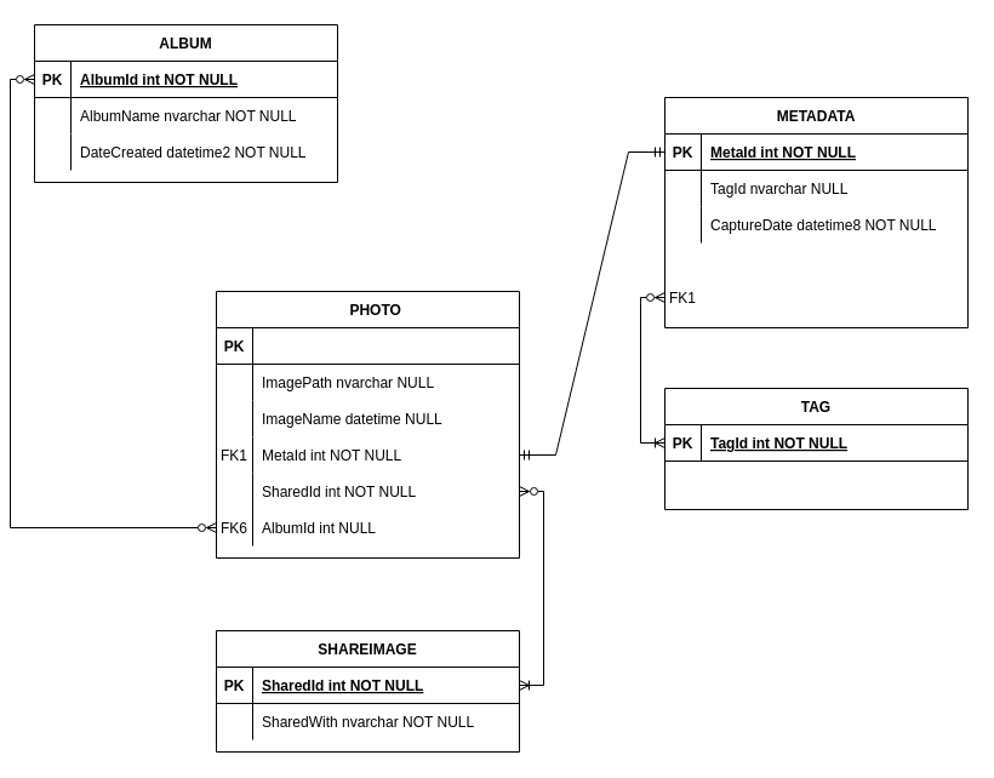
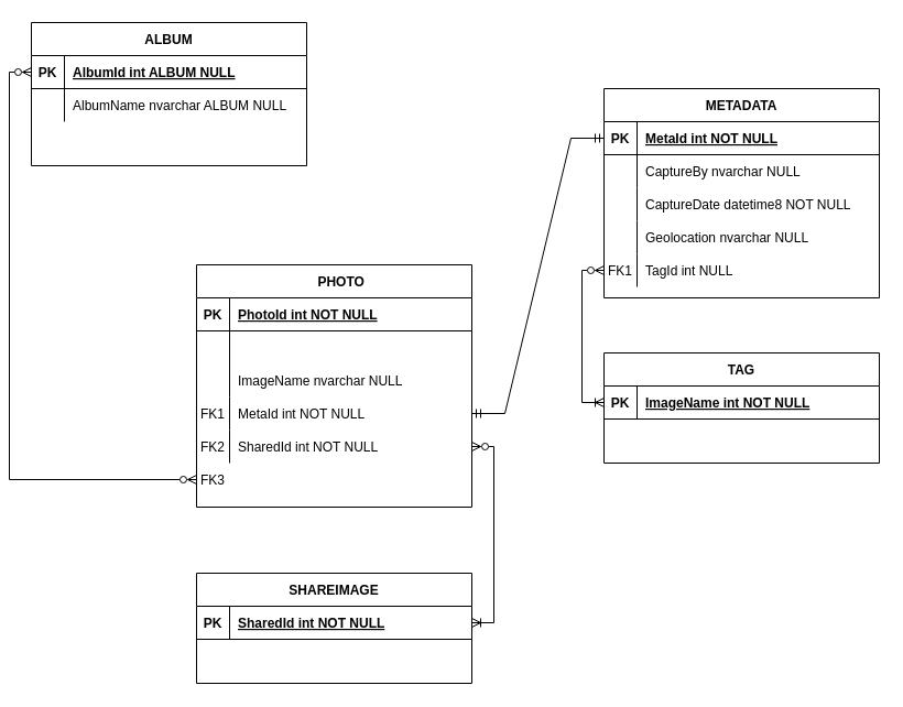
- <mxCell id="40" value="AlbumId int NOT NULL " style="shape=partialRectangle;overflow=hidden;connectable=0;fillColor=none;top=0;left=0;bottom=0;right=0;align=left;spacingLeft=6;fontStyle=5;" parent="38" vertex="1"><mxGeometry x="30" width="220" height="30" as="geometry"><mxRectangle width="220" height="30" as="alternateBounds" /></mxGeometry></mxCell>
+ <mxCell id="40" value="AlbumId int ALBUM NULL " style="shape=partialRectangle;overflow=hidden;connectable=0;fillColor=none;top=0;left=0;bottom=0;right=0;align=left;spacingLeft=6;fontStyle=5;" parent="38" vertex="1"><mxGeometry x="30" width="220" height="30" as="geometry"><mxRectangle width="220" height="30" as="alternateBounds" /></mxGeometry></mxCell>
- <mxCell id="43" value="AlbumName nvarchar NOT NULL" style="shape=partialRectangle;overflow=hidden;connectable=0;fillColor=none;top=0;left=0;bottom=0;right=0;align=left;spacingLeft=6;" parent="41" vertex="1"><mxGeometry x="30" width="220" height="30" as="geometry"><mxRectangle width="220" height="30" as="alternateBounds" /></mxGeometry></mxCell>
+ <mxCell id="43" value="AlbumName nvarchar ALBUM NULL" style="shape=partialRectangle;overflow=hidden;connectable=0;fillColor=none;top=0;left=0;bottom=0;right=0;align=left;spacingLeft=6;" parent="41" vertex="1"><mxGeometry x="30" width="220" height="30" as="geometry"><mxRectangle width="220" height="30" as="alternateBounds" /></mxGeometry></mxCell>
- <mxCell id="46" value="DateCreated datetime2 NOT NULL" style="shape=partialRectangle;overflow=hidden;connectable=0;fillColor=none;top=0;left=0;bottom=0;right=0;align=left;spacingLeft=6;" vertex="1" parent="44"><mxGeometry x="30" width="220" height="30" as="geometry"><mxRectangle width="220" height="30" as="alternateBounds" /></mxGeometry></mxCell>
- <mxCell id="27" value="TagId nvarchar NULL" style="shape=partialRectangle;overflow=hidden;connectable=0;fillColor=none;top=0;left=0;bottom=0;right=0;align=left;spacingLeft=6;" parent="25" vertex="1"><mxGeometry x="30" width="220" height="30" as="geometry"><mxRectangle width="220" height="30" as="alternateBounds" /></mxGeometry></mxCell>
+ <mxCell id="27" value="CaptureBy nvarchar NULL" style="shape=partialRectangle;overflow=hidden;connectable=0;fillColor=none;top=0;left=0;bottom=0;right=0;align=left;spacingLeft=6;" parent="25" vertex="1"><mxGeometry x="30" width="220" height="30" as="geometry"><mxRectangle width="220" height="30" as="alternateBounds" /></mxGeometry></mxCell>
+ <mxCell id="33" value="Geolocation nvarchar NULL" style="shape=partialRectangle;overflow=hidden;connectable=0;fillColor=none;top=0;left=0;bottom=0;right=0;align=left;spacingLeft=6;" vertex="1" parent="31"><mxGeometry x="30" width="220" height="30" as="geometry"><mxRectangle width="220" height="30" as="alternateBounds" /></mxGeometry></mxCell>
+ <mxCell id="36" value="TagId int NULL" style="shape=partialRectangle;overflow=hidden;connectable=0;fillColor=none;top=0;left=0;bottom=0;right=0;align=left;spacingLeft=6;" vertex="1" parent="34"><mxGeometry x="30" width="220" height="30" as="geometry"><mxRectangle width="220" height="30" as="alternateBounds" /></mxGeometry></mxCell>
+ <mxCell id="5" value="PhotoId int NOT NULL" style="shape=partialRectangle;overflow=hidden;connectable=0;fillColor=none;top=0;left=0;bottom=0;right=0;align=left;spacingLeft=6;fontStyle=5;" parent="3" vertex="1"><mxGeometry x="30" width="220" height="30" as="geometry"><mxRectangle width="220" height="30" as="alternateBounds" /></mxGeometry></mxCell>
- <mxCell id="8" value="ImagePath nvarchar NULL" style="shape=partialRectangle;overflow=hidden;connectable=0;fillColor=none;top=0;left=0;bottom=0;right=0;align=left;spacingLeft=6;" parent="6" vertex="1"><mxGeometry x="30" width="220" height="30" as="geometry"><mxRectangle width="220" height="30" as="alternateBounds" /></mxGeometry></mxCell>
- <mxCell id="11" value="ImageName datetime NULL" style="shape=partialRectangle;overflow=hidden;connectable=0;fillColor=none;top=0;left=0;bottom=0;right=0;align=left;spacingLeft=6;" parent="9" vertex="1"><mxGeometry x="30" width="220" height="30" as="geometry"><mxRectangle width="220" height="30" as="alternateBounds" /></mxGeometry></mxCell>
+ <mxCell id="11" value="ImageName nvarchar NULL" style="shape=partialRectangle;overflow=hidden;connectable=0;fillColor=none;top=0;left=0;bottom=0;right=0;align=left;spacingLeft=6;" parent="9" vertex="1"><mxGeometry x="30" width="220" height="30" as="geometry"><mxRectangle width="220" height="30" as="alternateBounds" /></mxGeometry></mxCell>
- <mxCell id="57" value="TagId int NOT NULL " style="shape=partialRectangle;overflow=hidden;connectable=0;fillColor=none;top=0;left=0;bottom=0;right=0;align=left;spacingLeft=6;fontStyle=5;" vertex="1" parent="55"><mxGeometry x="30" width="220" height="30" as="geometry"><mxRectangle width="220" height="30" as="alternateBounds" /></mxGeometry></mxCell>
+ <mxCell id="57" value="ImageName int NOT NULL " style="shape=partialRectangle;overflow=hidden;connectable=0;fillColor=none;top=0;left=0;bottom=0;right=0;align=left;spacingLeft=6;fontStyle=5;" vertex="1" parent="55"><mxGeometry x="30" width="220" height="30" as="geometry"><mxRectangle width="220" height="30" as="alternateBounds" /></mxGeometry></mxCell>
+ <mxCell id="16" value="FK2" style="shape=partialRectangle;overflow=hidden;connectable=0;fillColor=none;top=0;left=0;bottom=0;right=0;" vertex="1" parent="15"><mxGeometry width="30" height="30" as="geometry"><mxRectangle width="30" height="30" as="alternateBounds" /></mxGeometry></mxCell>
- <mxCell id="19" value="FK6" style="shape=partialRectangle;overflow=hidden;connectable=0;fillColor=none;top=0;left=0;bottom=0;right=0;" vertex="1" parent="18"><mxGeometry width="30" height="30" as="geometry"><mxRectangle width="30" height="30" as="alternateBounds" /></mxGeometry></mxCell>
+ <mxCell id="19" value="FK3" style="shape=partialRectangle;overflow=hidden;connectable=0;fillColor=none;top=0;left=0;bottom=0;right=0;" vertex="1" parent="18"><mxGeometry width="30" height="30" as="geometry"><mxRectangle width="30" height="30" as="alternateBounds" /></mxGeometry></mxCell>
- <mxCell id="20" value="AlbumId int NULL" style="shape=partialRectangle;overflow=hidden;connectable=0;fillColor=none;top=0;left=0;bottom=0;right=0;align=left;spacingLeft=6;" vertex="1" parent="18"><mxGeometry x="30" width="220" height="30" as="geometry"><mxRectangle width="220" height="30" as="alternateBounds" /></mxGeometry></mxCell>
- <mxCell id="53" value="SharedWith nvarchar NOT NULL" style="shape=partialRectangle;overflow=hidden;connectable=0;fillColor=none;top=0;left=0;bottom=0;right=0;align=left;spacingLeft=6;" vertex="1" parent="51"><mxGeometry x="30" width="220" height="30" as="geometry"><mxRectangle width="220" height="30" as="alternateBounds" /></mxGeometry></mxCell>
